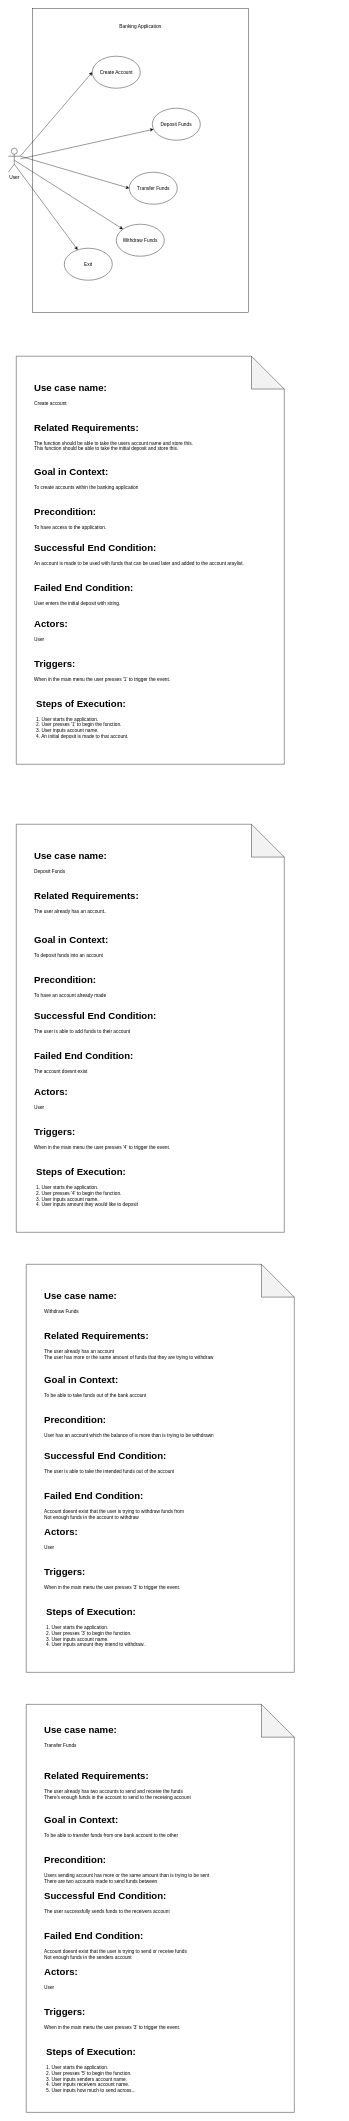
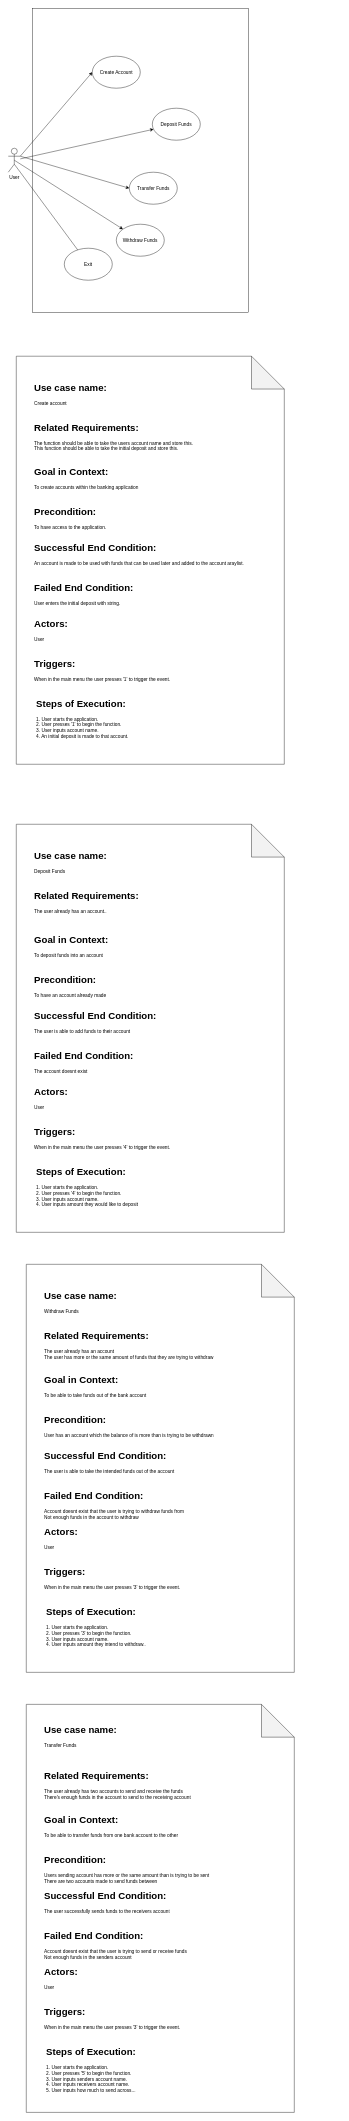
- <mxCell id="14" value="Banking Application" style="text;html=1;strokeColor=none;fillColor=none;align=center;verticalAlign=middle;whiteSpace=wrap;rounded=0;" parent="1" vertex="1"><mxGeometry x="237.5" y="50" width="225" height="30" as="geometry" /></mxCell>
- <mxCell id="7" style="edgeStyle=none;html=1;exitX=1;exitY=1;exitDx=0;exitDy=0;exitPerimeter=0;" parent="1" source="9" target="13" edge="1"><mxGeometry relative="1" as="geometry"><mxPoint x="180" y="540" as="targetPoint" /></mxGeometry></mxCell>
+ <mxCell id="7" style="edgeStyle=none;html=1;exitX=1;exitY=1;exitDx=0;exitDy=0;exitPerimeter=0;endArrow=none;" parent="1" source="9" target="13" edge="1"><mxGeometry relative="1" as="geometry"><mxPoint x="180" y="540" as="targetPoint" /></mxGeometry></mxCell>
